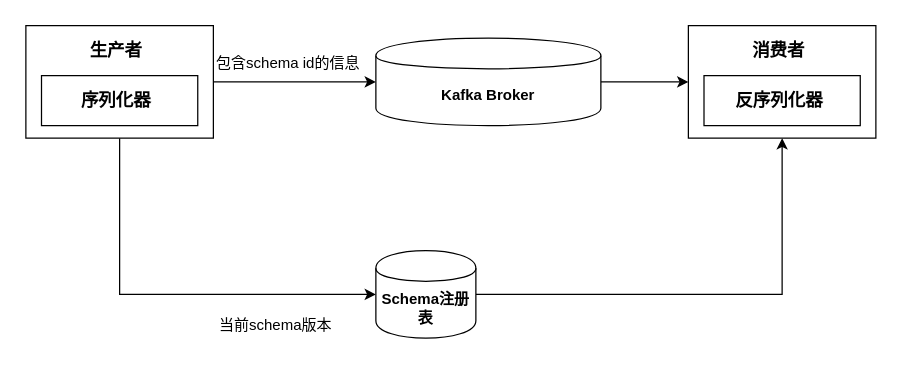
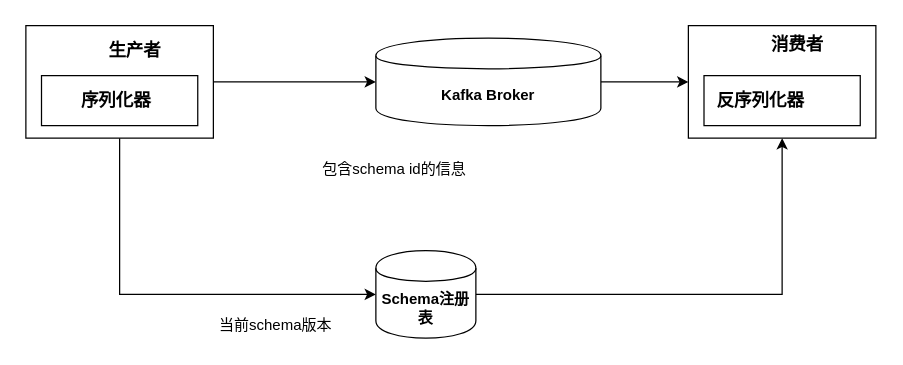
- <mxCell id="10" value="&lt;font style=&quot;font-size: 14px&quot;&gt;&lt;b&gt;生产者&lt;/b&gt;&lt;/font&gt;" style="text;html=1;strokeColor=none;fillColor=none;align=center;verticalAlign=middle;whiteSpace=wrap;rounded=0;" vertex="1" parent="1"><mxGeometry x="60" y="30" width="65" height="20" as="geometry" /></mxCell>
+ <mxCell id="10" value="&lt;font style=&quot;font-size: 14px&quot;&gt;&lt;b&gt;生产者&lt;/b&gt;&lt;/font&gt;" style="text;html=1;strokeColor=none;fillColor=none;align=center;verticalAlign=middle;whiteSpace=wrap;rounded=0;" vertex="1" parent="1"><mxGeometry x="75" y="30" width="65" height="20" as="geometry" /></mxCell>
- <mxCell id="14" value="&lt;span style=&quot;font-size: 14px&quot;&gt;&lt;b&gt;消费者&lt;/b&gt;&lt;/span&gt;" style="text;html=1;strokeColor=none;fillColor=none;align=center;verticalAlign=middle;whiteSpace=wrap;rounded=0;" vertex="1" parent="1"><mxGeometry x="590" y="30" width="65" height="20" as="geometry" /></mxCell>
+ <mxCell id="14" value="&lt;span style=&quot;font-size: 14px&quot;&gt;&lt;b&gt;消费者&lt;/b&gt;&lt;/span&gt;" style="text;html=1;strokeColor=none;fillColor=none;align=center;verticalAlign=middle;whiteSpace=wrap;rounded=0;" vertex="1" parent="1"><mxGeometry x="605" y="25" width="65" height="20" as="geometry" /></mxCell>
- <mxCell id="16" value="包含schema id的信息" style="text;html=1;strokeColor=none;fillColor=none;align=center;verticalAlign=middle;whiteSpace=wrap;rounded=0;" vertex="1" parent="1"><mxGeometry x="170" y="40" width="120" height="20" as="geometry" /></mxCell>
+ <mxCell id="16" value="包含schema id的信息" style="text;html=1;strokeColor=none;fillColor=none;align=center;verticalAlign=middle;whiteSpace=wrap;rounded=0;" vertex="1" parent="1"><mxGeometry x="255" y="125" width="120" height="20" as="geometry" /></mxCell>
- <mxCell id="15" value="&lt;font style=&quot;font-size: 14px&quot;&gt;&lt;b&gt;反序列化器&lt;/b&gt;&lt;/font&gt;" style="text;html=1;strokeColor=none;fillColor=none;align=center;verticalAlign=middle;whiteSpace=wrap;rounded=0;" vertex="1" parent="1"><mxGeometry x="582.5" y="70" width="80" height="20" as="geometry" /></mxCell>
+ <mxCell id="15" value="&lt;font style=&quot;font-size: 14px&quot;&gt;&lt;b&gt;反序列化器&lt;/b&gt;&lt;/font&gt;" style="text;html=1;strokeColor=none;fillColor=none;align=center;verticalAlign=middle;whiteSpace=wrap;rounded=0;" vertex="1" parent="1"><mxGeometry x="567.5" y="70" width="80" height="20" as="geometry" /></mxCell>
